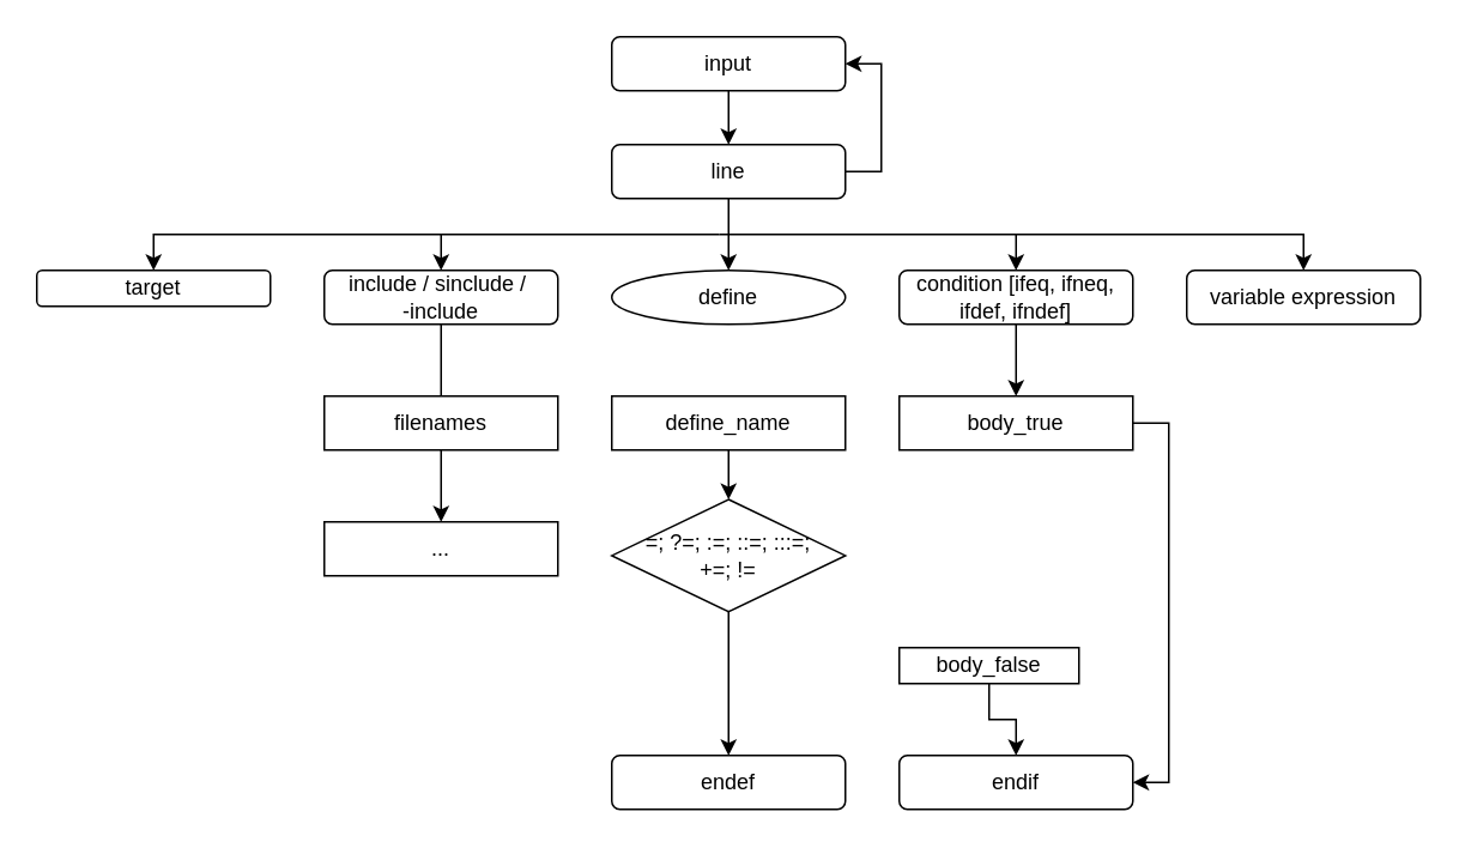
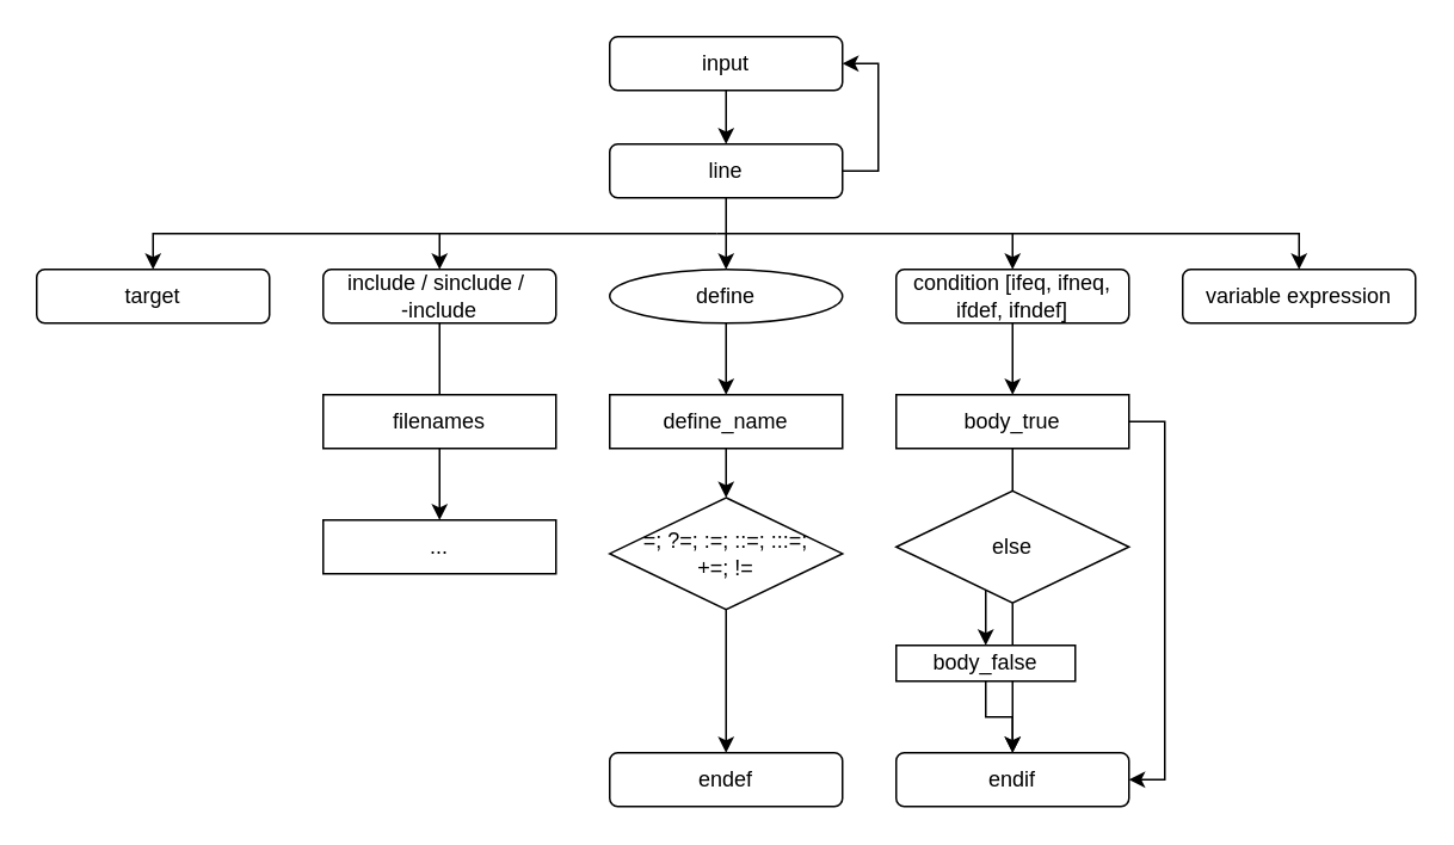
- <mxCell id="7" value="target" style="rounded=1;whiteSpace=wrap;html=1;" vertex="1" parent="1"><mxGeometry x="20" y="150" width="130" height="20" as="geometry" /></mxCell>
+ <mxCell id="7" value="target" style="rounded=1;whiteSpace=wrap;html=1;" vertex="1" parent="1"><mxGeometry x="20" y="150" width="130" height="30" as="geometry" /></mxCell>
+ <mxCell id="10" value="" style="edgeStyle=orthogonalEdgeStyle;rounded=0;orthogonalLoop=1;jettySize=auto;html=1;" edge="1" parent="1" source="11" target="23"><mxGeometry relative="1" as="geometry" /></mxCell>
+ <mxCell id="31" value="else" style="rhombus;whiteSpace=wrap;html=1;rounded=0;" vertex="1" parent="1"><mxGeometry x="500" y="273.75" width="130" height="62.5" as="geometry" /></mxCell>
+ <mxCell id="28" value="" style="edgeStyle=orthogonalEdgeStyle;rounded=0;orthogonalLoop=1;jettySize=auto;html=1;" edge="1" parent="1" source="29" target="33"><mxGeometry relative="1" as="geometry" /></mxCell>
+ <mxCell id="30" value="" style="edgeStyle=orthogonalEdgeStyle;rounded=0;orthogonalLoop=1;jettySize=auto;html=1;" edge="1" parent="1" source="31" target="34"><mxGeometry relative="1" as="geometry" /></mxCell>
